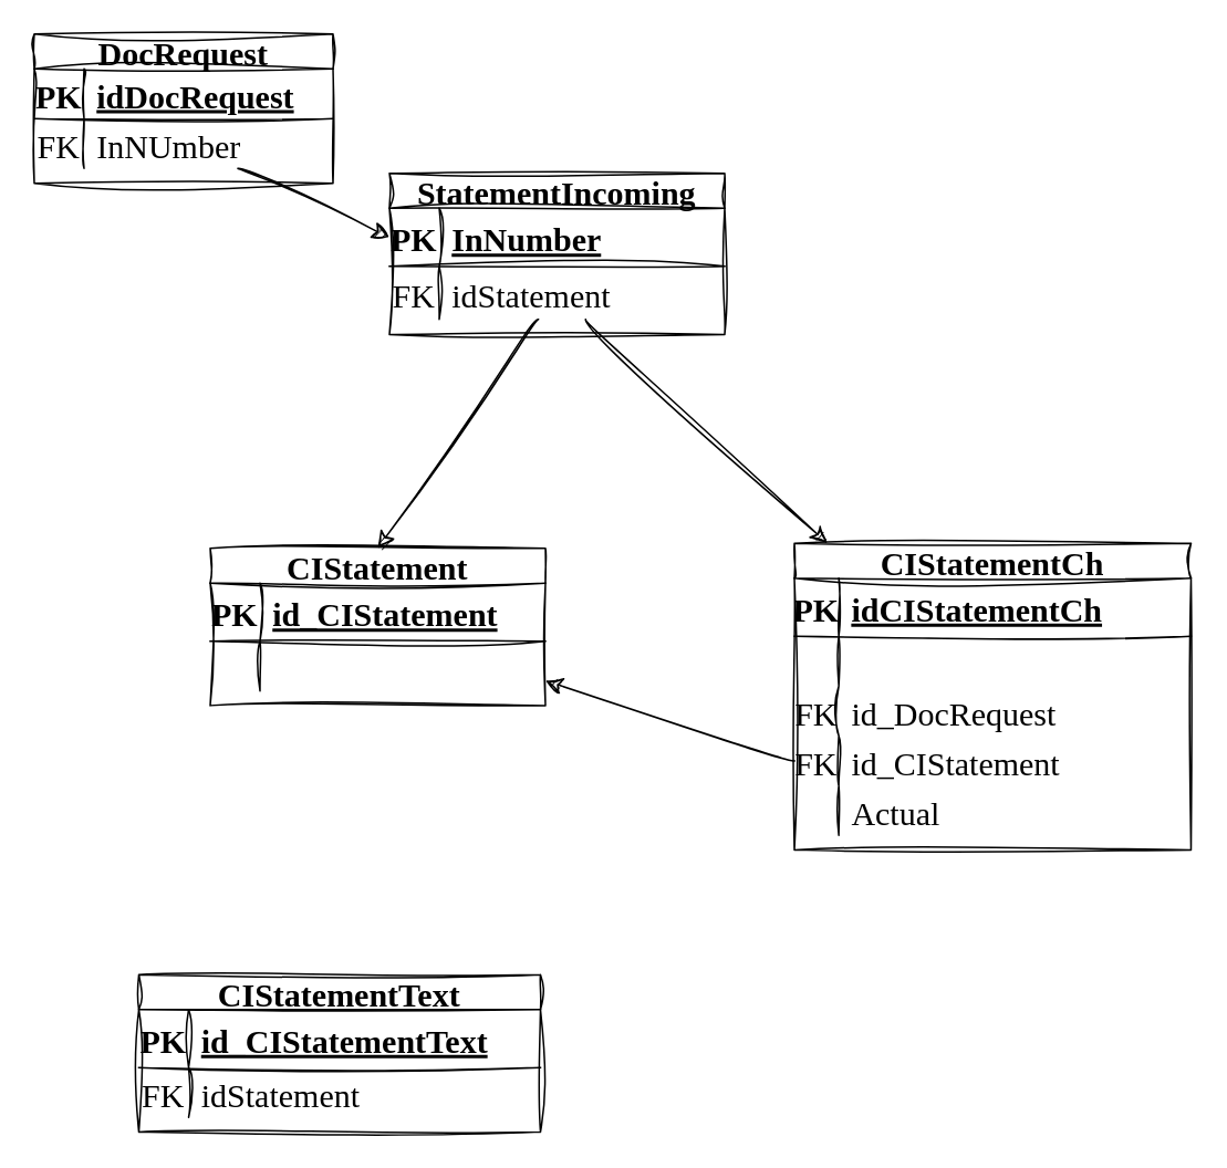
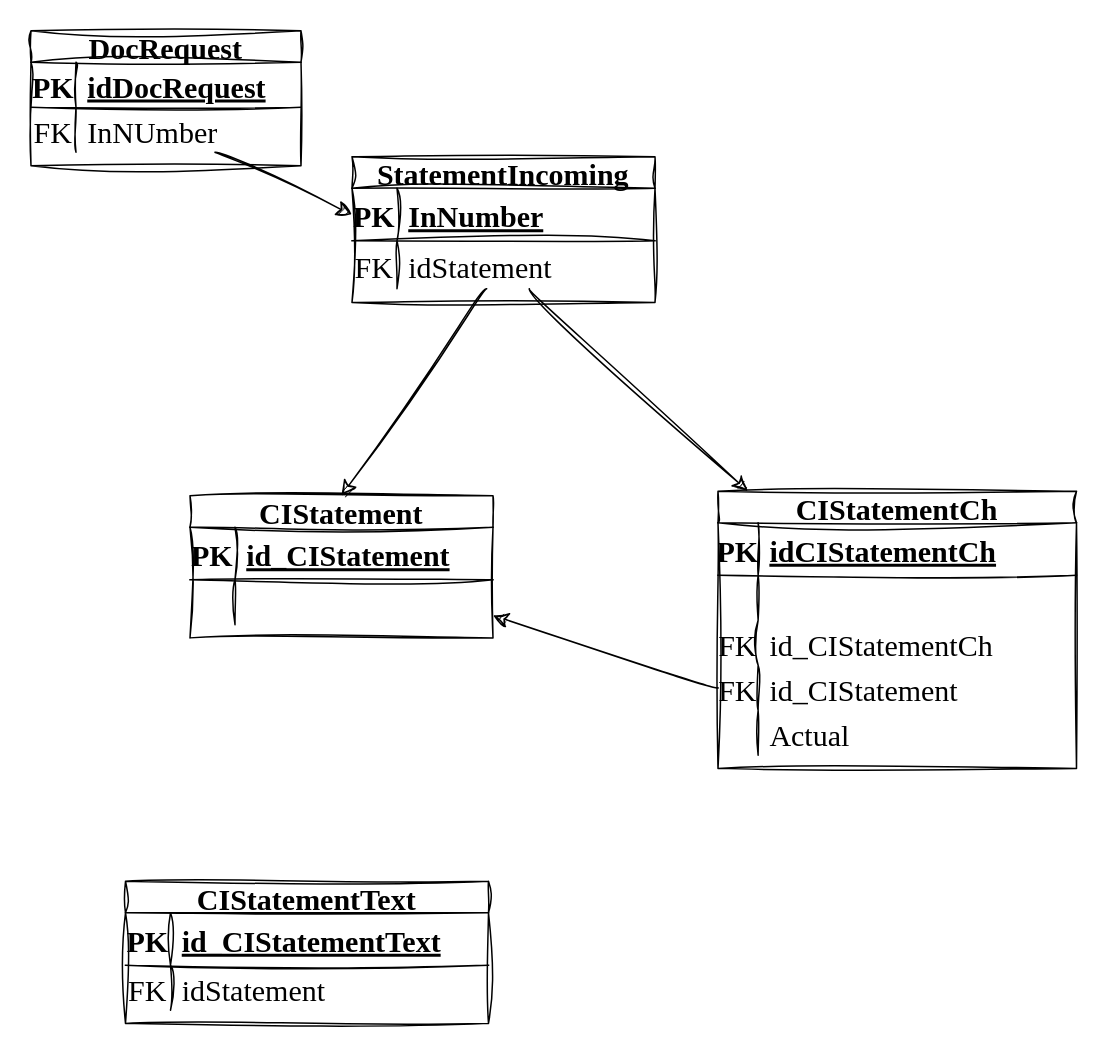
- <mxCell id="40" value="id_DocRequest" style="shape=partialRectangle;connectable=0;fillColor=none;top=0;left=0;bottom=0;right=0;align=left;spacingLeft=6;fontStyle=0;overflow=hidden;sketch=1;hachureGap=4;jiggle=2;curveFitting=1;fontFamily=Architects Daughter;fontSource=https%3A%2F%2Ffonts.googleapis.com%2Fcss%3Ffamily%3DArchitects%2BDaughter;fontSize=20;" vertex="1" parent="38"><mxGeometry x="26.75" width="212.25" height="30" as="geometry"><mxRectangle width="212.25" height="30" as="alternateBounds" /></mxGeometry></mxCell>
+ <mxCell id="40" value="id_CIStatementCh" style="shape=partialRectangle;connectable=0;fillColor=none;top=0;left=0;bottom=0;right=0;align=left;spacingLeft=6;fontStyle=0;overflow=hidden;sketch=1;hachureGap=4;jiggle=2;curveFitting=1;fontFamily=Architects Daughter;fontSource=https%3A%2F%2Ffonts.googleapis.com%2Fcss%3Ffamily%3DArchitects%2BDaughter;fontSize=20;" vertex="1" parent="38"><mxGeometry x="26.75" width="212.25" height="30" as="geometry"><mxRectangle width="212.25" height="30" as="alternateBounds" /></mxGeometry></mxCell>
